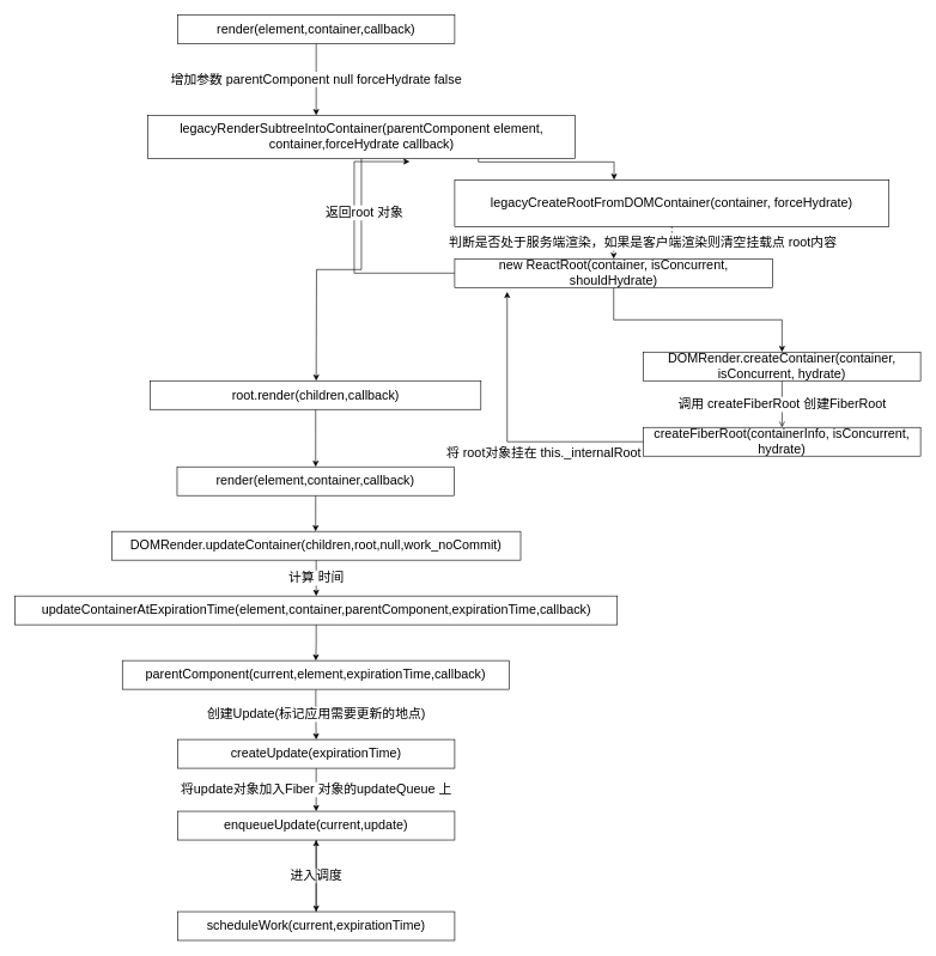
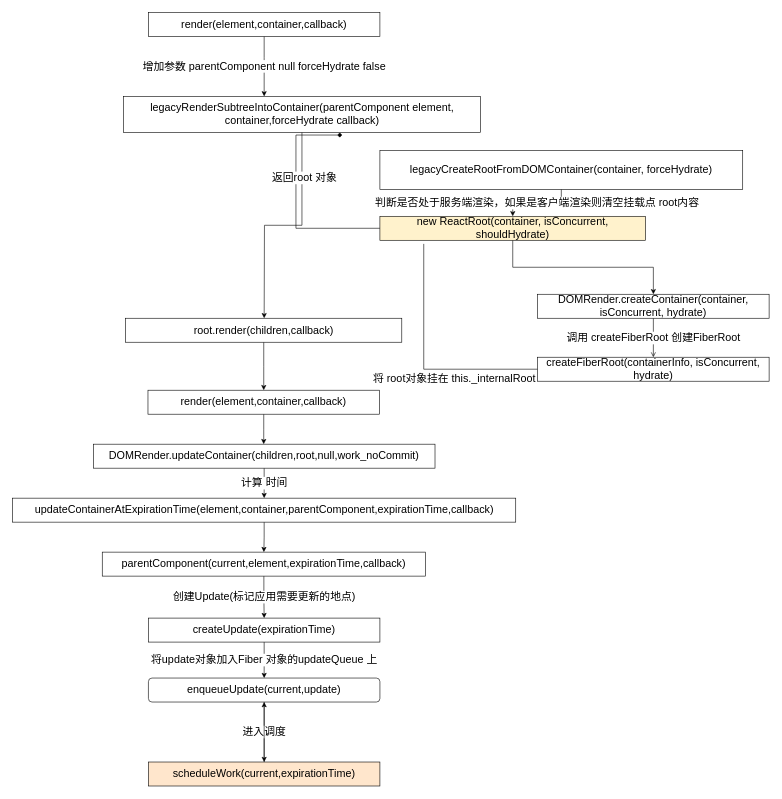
- <mxCell id="9" style="edgeStyle=orthogonalEdgeStyle;rounded=0;orthogonalLoop=1;jettySize=auto;html=1;entryX=0.613;entryY=1.075;entryDx=0;entryDy=0;entryPerimeter=0;fontSize=18;" edge="1" parent="1" source="12" target="6"><mxGeometry relative="1" as="geometry"><Array as="points"><mxPoint x="493" y="380" /></Array></mxGeometry></mxCell>
+ <mxCell id="9" style="edgeStyle=orthogonalEdgeStyle;rounded=0;orthogonalLoop=1;jettySize=auto;html=1;entryX=0.613;entryY=1.075;entryDx=0;entryDy=0;entryPerimeter=0;fontSize=18;endArrow=diamond;" edge="1" parent="1" source="12" target="6"><mxGeometry relative="1" as="geometry"><Array as="points"><mxPoint x="493" y="380" /></Array></mxGeometry></mxCell>
- <mxCell id="4" style="edgeStyle=orthogonalEdgeStyle;rounded=0;orthogonalLoop=1;jettySize=auto;html=1;fontSize=18;" edge="1" parent="1" source="6" target="8"><mxGeometry relative="1" as="geometry"><Array as="points"><mxPoint x="666" y="225" /><mxPoint x="855" y="225" /></Array></mxGeometry></mxCell>
- <mxCell id="7" value="判断是否处于服务端渲染，如果是客户端渲染则清空挂载点 root内容" style="edgeStyle=orthogonalEdgeStyle;rounded=0;orthogonalLoop=1;jettySize=auto;html=1;fontSize=18;dashed=1;" edge="1" parent="1" source="8" target="12"><mxGeometry relative="1" as="geometry" /></mxCell>
+ <mxCell id="7" value="判断是否处于服务端渲染，如果是客户端渲染则清空挂载点 root内容" style="edgeStyle=orthogonalEdgeStyle;rounded=0;orthogonalLoop=1;jettySize=auto;html=1;fontSize=18;" edge="1" parent="1" source="8" target="12"><mxGeometry relative="1" as="geometry" /></mxCell>
- <mxCell id="12" value="new ReactRoot(container, isConcurrent, shouldHydrate)" style="rounded=0;whiteSpace=wrap;html=1;strokeWidth=1;fontSize=18;" vertex="1" parent="1"><mxGeometry x="633" y="360" width="443" height="40" as="geometry" /></mxCell>
+ <mxCell id="12" value="new ReactRoot(container, isConcurrent, shouldHydrate)" style="rounded=0;whiteSpace=wrap;html=1;strokeWidth=1;fontSize=18;fillColor=#fff2cc;" vertex="1" parent="1"><mxGeometry x="633" y="360" width="443" height="40" as="geometry" /></mxCell>
- <mxCell id="15" style="edgeStyle=orthogonalEdgeStyle;rounded=0;orthogonalLoop=1;jettySize=auto;html=1;entryX=0.165;entryY=1.15;entryDx=0;entryDy=0;entryPerimeter=0;fontSize=18;" edge="1" parent="1" source="17" target="12"><mxGeometry relative="1" as="geometry"><Array as="points"><mxPoint x="706" y="615" /></Array></mxGeometry></mxCell>
+ <mxCell id="15" style="edgeStyle=orthogonalEdgeStyle;rounded=0;orthogonalLoop=1;jettySize=auto;html=1;entryX=0.165;entryY=1.15;entryDx=0;entryDy=0;entryPerimeter=0;fontSize=18;endArrow=none;" edge="1" parent="1" source="17" target="12"><mxGeometry relative="1" as="geometry"><Array as="points"><mxPoint x="706" y="615" /></Array></mxGeometry></mxCell>
- <mxCell id="31" value="enqueueUpdate(current,update)" style="rounded=0;whiteSpace=wrap;html=1;strokeWidth=1;fontSize=18;" vertex="1" parent="1"><mxGeometry x="247.01" y="1130" width="386" height="40" as="geometry" /></mxCell>
+ <mxCell id="31" value="enqueueUpdate(current,update)" style="whiteSpace=wrap;html=1;strokeWidth=1;fontSize=18;rounded=1;" vertex="1" parent="1"><mxGeometry x="247.01" y="1130" width="386" height="40" as="geometry" /></mxCell>
- <mxCell id="33" value="&lt;span&gt;scheduleWork(current,expirationTime)&lt;/span&gt;" style="rounded=0;whiteSpace=wrap;html=1;strokeWidth=1;fontSize=18;" vertex="1" parent="1"><mxGeometry x="247.01" y="1270" width="386" height="40" as="geometry" /></mxCell>
+ <mxCell id="33" value="&lt;span&gt;scheduleWork(current,expirationTime)&lt;/span&gt;" style="rounded=0;whiteSpace=wrap;html=1;strokeWidth=1;fontSize=18;fillColor=#ffe6cc;" vertex="1" parent="1"><mxGeometry x="247.01" y="1270" width="386" height="40" as="geometry" /></mxCell>
